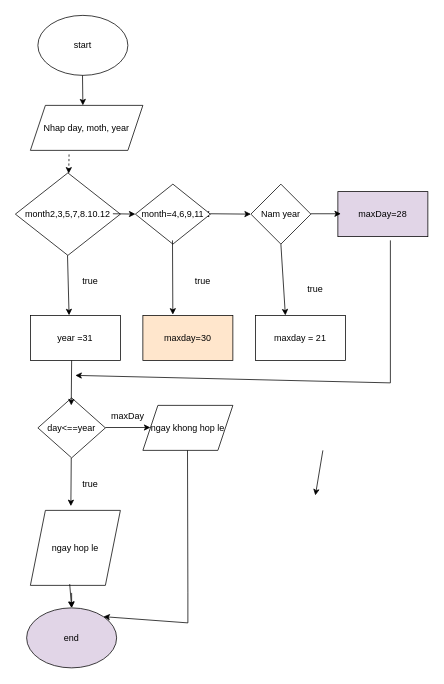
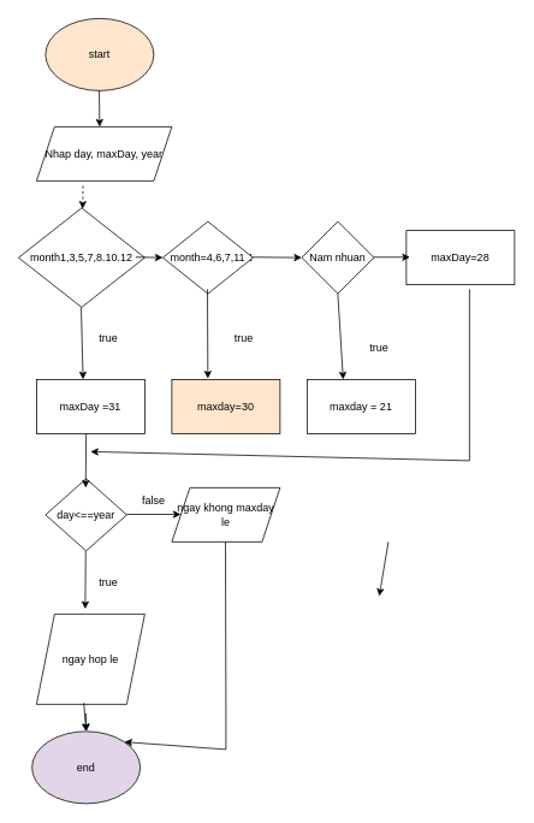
- <mxCell id="2" value="start" style="ellipse;whiteSpace=wrap;html=1;" vertex="1" parent="1"><mxGeometry x="50" y="20" width="120" height="80" as="geometry" /></mxCell>
+ <mxCell id="2" value="start" style="ellipse;whiteSpace=wrap;html=1;fillColor=#ffe6cc;" vertex="1" parent="1"><mxGeometry x="50" y="20" width="120" height="80" as="geometry" /></mxCell>
- <mxCell id="3" value="Nhap day, moth, year" style="shape=parallelogram;perimeter=parallelogramPerimeter;whiteSpace=wrap;html=1;fixedSize=1;" vertex="1" parent="1"><mxGeometry x="40" y="140" width="150" height="60" as="geometry" /></mxCell>
+ <mxCell id="3" value="Nhap day, maxDay, year" style="shape=parallelogram;perimeter=parallelogramPerimeter;whiteSpace=wrap;html=1;fixedSize=1;" vertex="1" parent="1"><mxGeometry x="40" y="140" width="150" height="60" as="geometry" /></mxCell>
- <mxCell id="4" value="month2,3,5,7,8.10.12" style="rhombus;whiteSpace=wrap;html=1;" vertex="1" parent="1"><mxGeometry x="20" y="230" width="140" height="110" as="geometry" /></mxCell>
+ <mxCell id="4" value="month1,3,5,7,8.10.12" style="rhombus;whiteSpace=wrap;html=1;" vertex="1" parent="1"><mxGeometry x="20" y="230" width="140" height="110" as="geometry" /></mxCell>
- <mxCell id="6" value="month=4,6,9,11" style="rhombus;whiteSpace=wrap;html=1;" vertex="1" parent="1"><mxGeometry x="180" y="245" width="100" height="80" as="geometry" /></mxCell>
+ <mxCell id="6" value="month=4,6,7,11" style="rhombus;whiteSpace=wrap;html=1;" vertex="1" parent="1"><mxGeometry x="180" y="245" width="100" height="80" as="geometry" /></mxCell>
- <mxCell id="7" value="Nam year" style="rhombus;whiteSpace=wrap;html=1;" vertex="1" parent="1"><mxGeometry x="334" y="245" width="80" height="80" as="geometry" /></mxCell>
+ <mxCell id="7" value="Nam nhuan" style="rhombus;whiteSpace=wrap;html=1;" vertex="1" parent="1"><mxGeometry x="334" y="245" width="80" height="80" as="geometry" /></mxCell>
- <mxCell id="8" value="maxDay=28" style="rounded=0;whiteSpace=wrap;html=1;fillColor=#e1d5e7;" vertex="1" parent="1"><mxGeometry x="450" y="255" width="120" height="60" as="geometry" /></mxCell>
+ <mxCell id="8" value="maxDay=28" style="rounded=0;whiteSpace=wrap;html=1;" vertex="1" parent="1"><mxGeometry x="450" y="255" width="120" height="60" as="geometry" /></mxCell>
- <mxCell id="9" value="year =31" style="rounded=0;whiteSpace=wrap;html=1;" vertex="1" parent="1"><mxGeometry x="40" y="420" width="120" height="60" as="geometry" /></mxCell>
+ <mxCell id="9" value="maxDay =31" style="rounded=0;whiteSpace=wrap;html=1;" vertex="1" parent="1"><mxGeometry x="40" y="420" width="120" height="60" as="geometry" /></mxCell>
- <mxCell id="34" value="maxDay" style="text;html=1;strokeColor=none;fillColor=none;align=center;verticalAlign=middle;whiteSpace=wrap;rounded=0;" vertex="1" parent="1"><mxGeometry x="140" y="540" width="60" height="30" as="geometry" /></mxCell>
+ <mxCell id="34" value="false" style="text;html=1;strokeColor=none;fillColor=none;align=center;verticalAlign=middle;whiteSpace=wrap;rounded=0;" vertex="1" parent="1"><mxGeometry x="140" y="540" width="60" height="30" as="geometry" /></mxCell>
- <mxCell id="24" value="ngay khong hop le" style="shape=parallelogram;perimeter=parallelogramPerimeter;whiteSpace=wrap;html=1;fixedSize=1;" vertex="1" parent="1"><mxGeometry x="190" y="540" width="120" height="60" as="geometry" /></mxCell>
+ <mxCell id="24" value="ngay khong maxday le" style="shape=parallelogram;perimeter=parallelogramPerimeter;whiteSpace=wrap;html=1;fixedSize=1;" vertex="1" parent="1"><mxGeometry x="190" y="540" width="120" height="60" as="geometry" /></mxCell>
